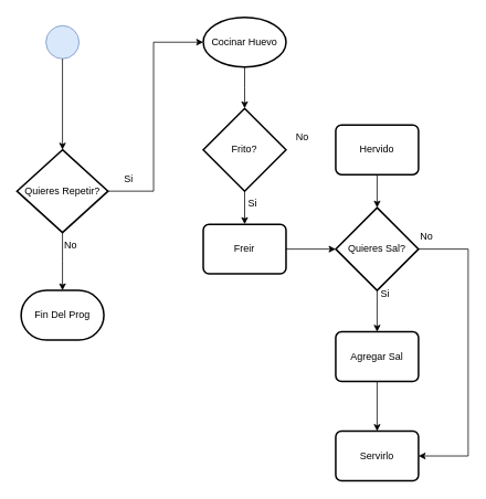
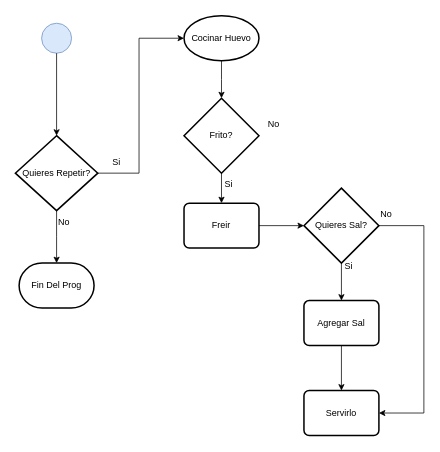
- <mxCell id="6" value="Hervido" style="rounded=1;whiteSpace=wrap;html=1;absoluteArcSize=1;arcSize=14;strokeWidth=2;" vertex="1" parent="1"><mxGeometry x="405" y="150" width="100" height="60" as="geometry" /></mxCell>
- <mxCell id="11" style="edgeStyle=orthogonalEdgeStyle;rounded=0;orthogonalLoop=1;jettySize=auto;html=1;exitX=0.5;exitY=1;exitDx=0;exitDy=0;entryX=0.5;entryY=0;entryDx=0;entryDy=0;entryPerimeter=0;" edge="1" parent="1" source="6" target="10"><mxGeometry relative="1" as="geometry" /></mxCell>
